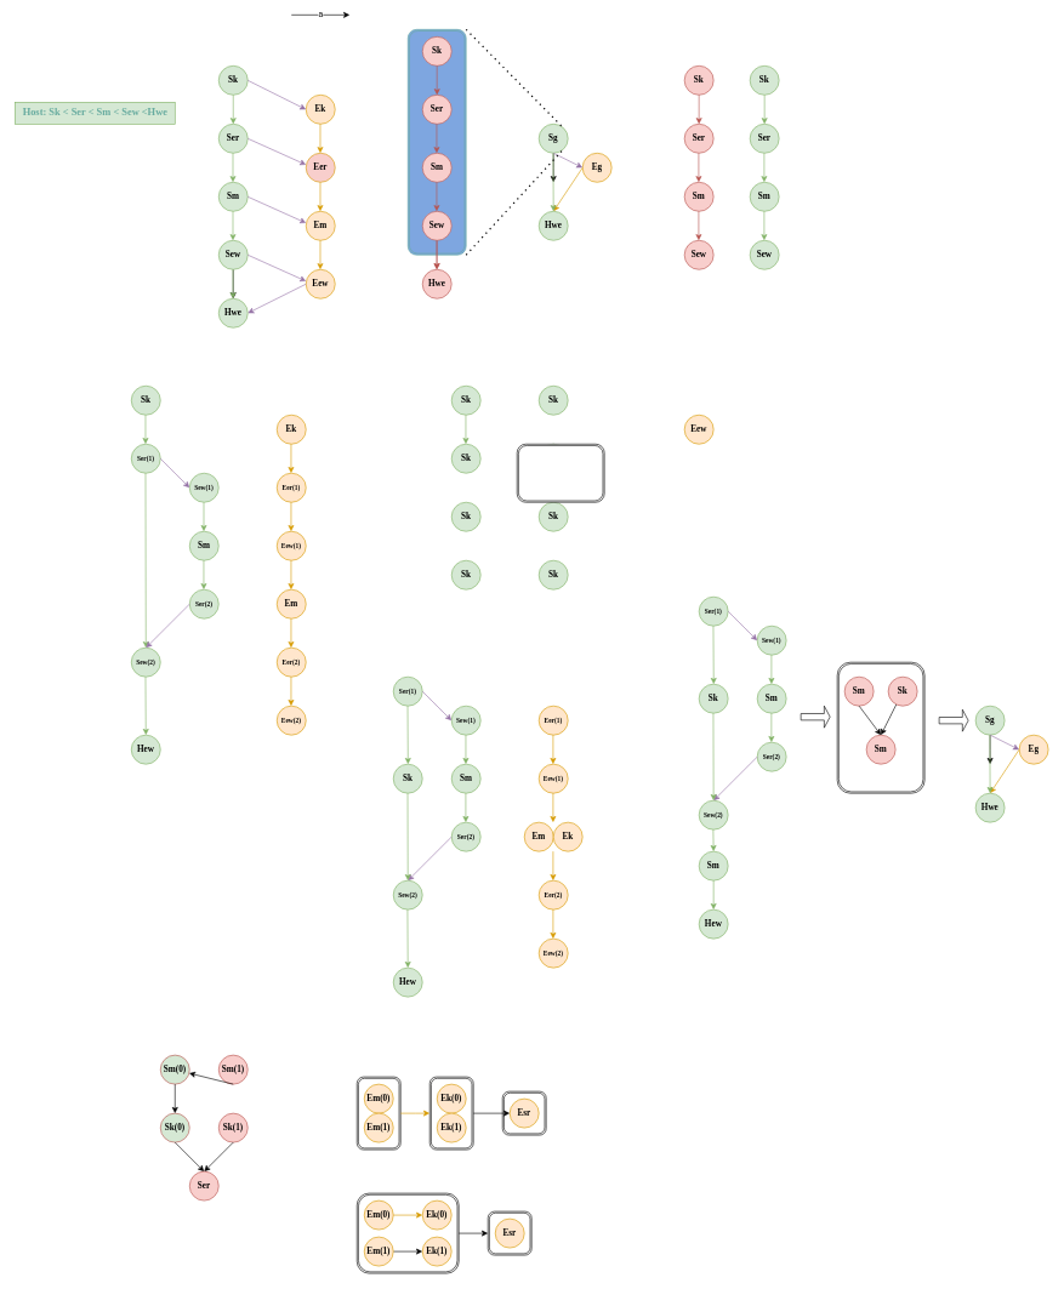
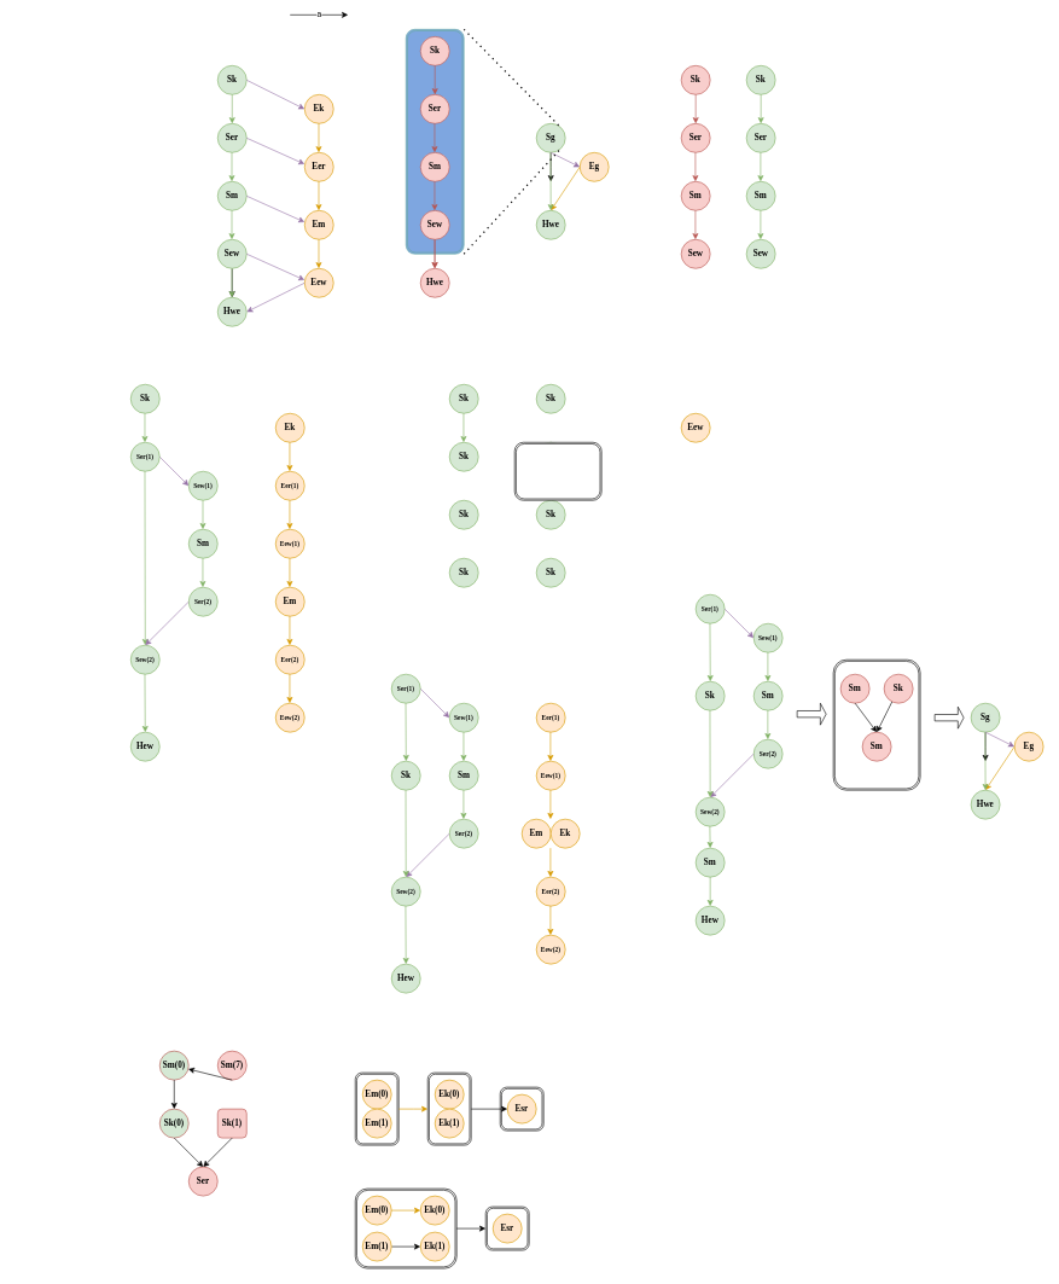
- <mxCell id="29" value="&lt;b&gt;&lt;font face=&quot;Verdana&quot;&gt;&lt;font color=&quot;#67ab9f&quot; style=&quot;font-size: 14px;&quot;&gt;Host: Sk &amp;lt; Ser &amp;lt; Sm &amp;lt; Sew &amp;lt;Hwe&lt;/font&gt;&lt;br&gt;&lt;/font&gt;&lt;/b&gt;" style="text;html=1;align=center;verticalAlign=middle;resizable=0;points=[];autosize=1;strokeColor=#82b366;fillColor=#d5e8d4;container=0;" parent="1" vertex="1"><mxGeometry x="20" y="140" width="220" height="30" as="geometry" /></mxCell>
- <mxCell id="16" value="Eer" style="ellipse;whiteSpace=wrap;html=1;aspect=fixed;fillColor=#f8cecc;strokeColor=#d79b00;fontStyle=1;fontFamily=Verdana;container=0;" parent="1" vertex="1"><mxGeometry x="420" y="210" width="40" height="40" as="geometry" /></mxCell>
+ <mxCell id="16" value="Eer" style="ellipse;whiteSpace=wrap;html=1;aspect=fixed;fillColor=#ffe6cc;strokeColor=#d79b00;fontStyle=1;fontFamily=Verdana;container=0;" parent="1" vertex="1"><mxGeometry x="420" y="210" width="40" height="40" as="geometry" /></mxCell>
- <mxCell id="177" value="Sm(1)" style="ellipse;whiteSpace=wrap;html=1;aspect=fixed;fillColor=#f8cecc;strokeColor=#b85450;fontStyle=1;fontFamily=Verdana;container=0;" vertex="1" parent="171"><mxGeometry x="80" width="40" height="40" as="geometry" /></mxCell>
+ <mxCell id="177" value="Sm(7)" style="ellipse;whiteSpace=wrap;html=1;aspect=fixed;fillColor=#f8cecc;strokeColor=#b85450;fontStyle=1;fontFamily=Verdana;container=0;" vertex="1" parent="171"><mxGeometry x="80" width="40" height="40" as="geometry" /></mxCell>
- <mxCell id="176" value="Sk(1)" style="ellipse;whiteSpace=wrap;html=1;aspect=fixed;fillColor=#f8cecc;strokeColor=#b85450;fontStyle=1;fontFamily=Verdana;container=0;" vertex="1" parent="171"><mxGeometry x="80" y="80" width="40" height="40" as="geometry" /></mxCell>
+ <mxCell id="176" value="Sk(1)" style="whiteSpace=wrap;html=1;aspect=fixed;fillColor=#f8cecc;strokeColor=#b85450;fontStyle=1;fontFamily=Verdana;container=0;rounded=1;" vertex="1" parent="171"><mxGeometry x="80" y="80" width="40" height="40" as="geometry" /></mxCell>
